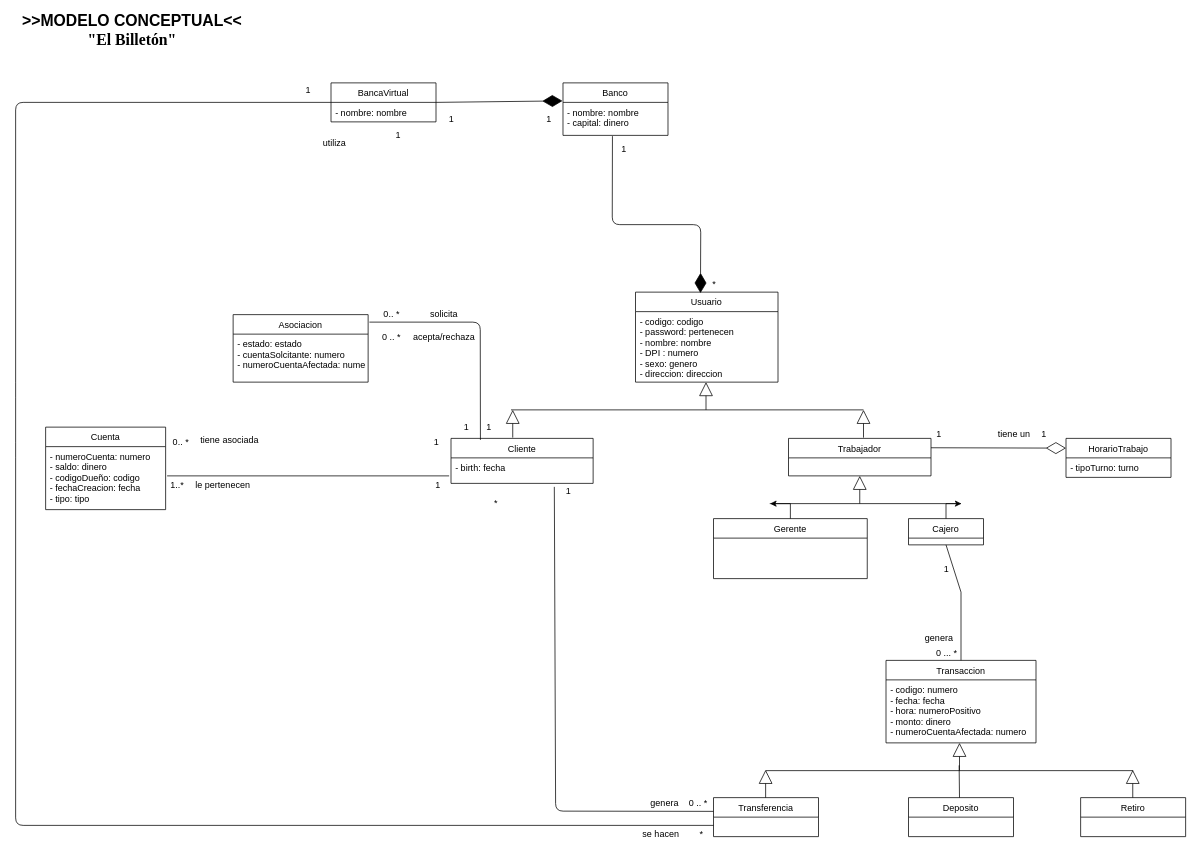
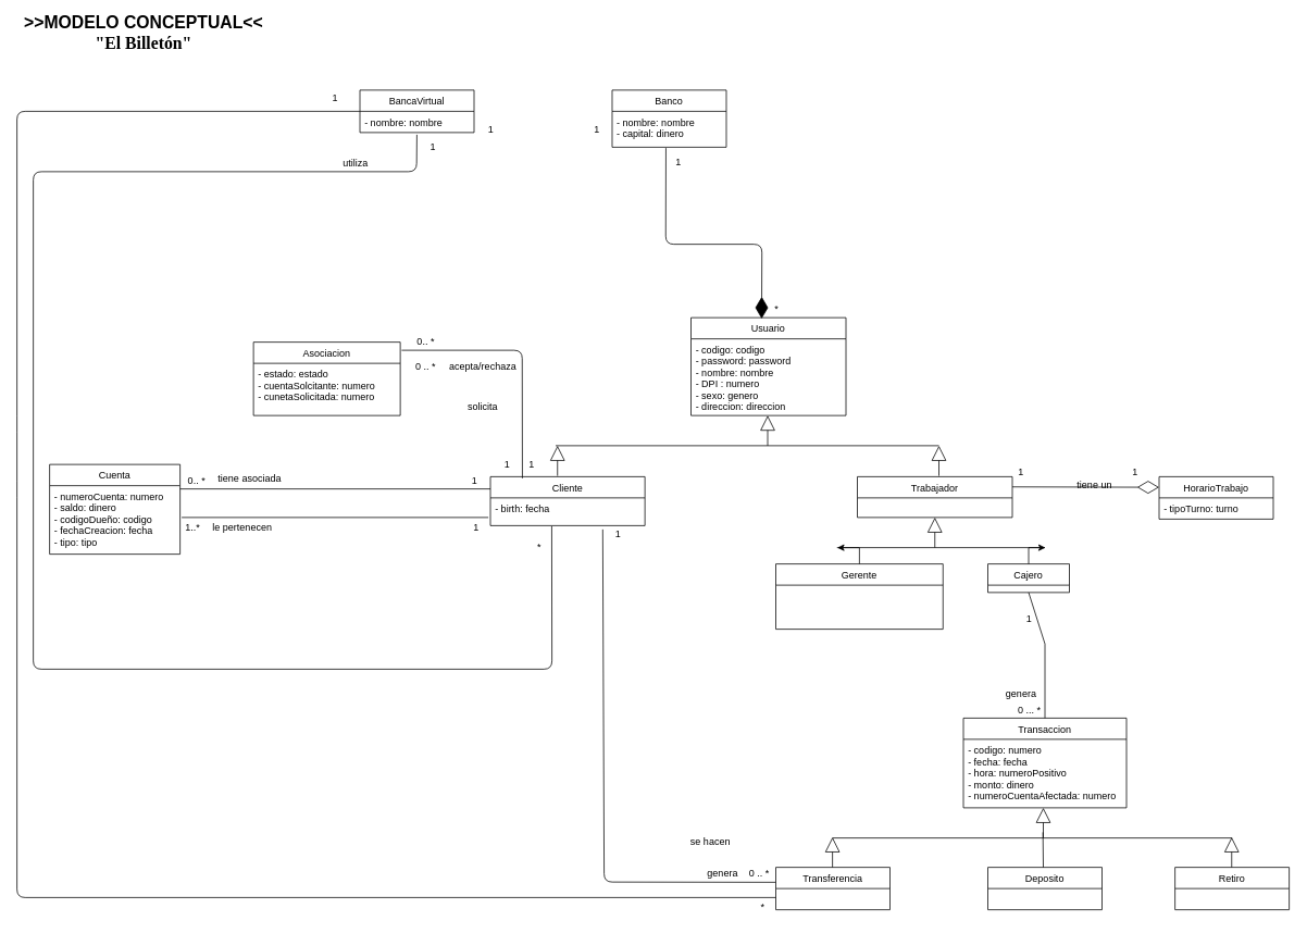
- <mxCell id="18" value="" style="endArrow=diamondThin;endFill=1;endSize=24;html=1;entryX=-0.005;entryY=-0.045;entryDx=0;entryDy=0;entryPerimeter=0;exitX=1;exitY=0.5;exitDx=0;exitDy=0;" edge="1" parent="1" source="55" target="54"><mxGeometry width="160" relative="1" as="geometry"><mxPoint x="532.5" y="134.33" as="sourcePoint" /><mxPoint x="692.5" y="134.33" as="targetPoint" /></mxGeometry></mxCell>
- <mxCell id="81" value="utiliza" style="text;html=1;align=center;verticalAlign=middle;resizable=0;points=[];autosize=1;" vertex="1" parent="1"><mxGeometry x="420" y="180" width="50" height="20" as="geometry" /></mxCell>
+ <mxCell id="81" value="utiliza" style="text;html=1;align=center;verticalAlign=middle;resizable=0;points=[];autosize=1;" vertex="1" parent="1"><mxGeometry x="410" y="190" width="50" height="20" as="geometry" /></mxCell>
- <mxCell id="42" value="solicita" style="text;html=1;align=center;verticalAlign=middle;resizable=0;points=[];autosize=1;" vertex="1" parent="1"><mxGeometry x="565.5" y="409" width="50" height="20" as="geometry" /></mxCell>
+ <mxCell id="42" value="solicita" style="text;html=1;align=center;verticalAlign=middle;resizable=0;points=[];autosize=1;" vertex="1" parent="1"><mxGeometry x="565.5" y="489" width="50" height="20" as="geometry" /></mxCell>
- <mxCell id="52" value="- codigo: codigo&#10;- password: pertenecen&#10;- nombre: nombre&#10;- DPI : numero&#10;- sexo: genero&#10;- direccion: direccion" style="text;strokeColor=none;fillColor=none;align=left;verticalAlign=top;spacingLeft=4;spacingRight=4;overflow=hidden;rotatable=0;points=[[0,0.5],[1,0.5]];portConstraint=eastwest;" vertex="1" parent="51"><mxGeometry y="26" width="190" height="94" as="geometry" /></mxCell>
+ <mxCell id="52" value="- codigo: codigo&#10;- password: password&#10;- nombre: nombre&#10;- DPI : numero&#10;- sexo: genero&#10;- direccion: direccion" style="text;strokeColor=none;fillColor=none;align=left;verticalAlign=top;spacingLeft=4;spacingRight=4;overflow=hidden;rotatable=0;points=[[0,0.5],[1,0.5]];portConstraint=eastwest;" vertex="1" parent="51"><mxGeometry y="26" width="190" height="94" as="geometry" /></mxCell>
- <mxCell id="60" value="- estado: estado&#10;- cuentaSolcitante: numero&#10;- numeroCuentaAfectada: numero" style="text;strokeColor=none;fillColor=none;align=left;verticalAlign=top;spacingLeft=4;spacingRight=4;overflow=hidden;rotatable=0;points=[[0,0.5],[1,0.5]];portConstraint=eastwest;" vertex="1" parent="59"><mxGeometry y="26" width="180" height="64" as="geometry" /></mxCell>
+ <mxCell id="60" value="- estado: estado&#10;- cuentaSolcitante: numero&#10;- cunetaSolicitada: numero" style="text;strokeColor=none;fillColor=none;align=left;verticalAlign=top;spacingLeft=4;spacingRight=4;overflow=hidden;rotatable=0;points=[[0,0.5],[1,0.5]];portConstraint=eastwest;" vertex="1" parent="59"><mxGeometry y="26" width="180" height="64" as="geometry" /></mxCell>
- <mxCell id="34" value="tiene un" style="text;html=1;align=center;verticalAlign=middle;resizable=0;points=[];autosize=1;" vertex="1" parent="1"><mxGeometry x="1320.5" y="569" width="60" height="20" as="geometry" /></mxCell>
+ <mxCell id="34" value="tiene un" style="text;html=1;align=center;verticalAlign=middle;resizable=0;points=[];autosize=1;" vertex="1" parent="1"><mxGeometry x="1310.5" y="584" width="60" height="20" as="geometry" /></mxCell>
+ <mxCell id="19" value="" style="endArrow=none;html=1;exitX=1;exitY=0.048;exitDx=0;exitDy=0;exitPerimeter=0;entryX=0;entryY=0.25;entryDx=0;entryDy=0;" edge="1" parent="1" source="58" target="49"><mxGeometry width="50" height="50" relative="1" as="geometry"><mxPoint x="-87.5" y="613.004" as="sourcePoint" /><mxPoint x="600.5" y="614.75" as="targetPoint" /></mxGeometry></mxCell>
+ <mxCell id="78" value="" style="endArrow=none;html=1;entryX=0.499;entryY=1.103;entryDx=0;entryDy=0;entryPerimeter=0;exitX=0.397;exitY=1.02;exitDx=0;exitDy=0;exitPerimeter=0;" edge="1" parent="1" source="50" target="56"><mxGeometry width="50" height="50" relative="1" as="geometry"><mxPoint x="40" y="210" as="sourcePoint" /><mxPoint x="500.5" y="189" as="targetPoint" /><Array as="points"><mxPoint x="676" y="820" /><mxPoint x="40" y="820" /><mxPoint x="40" y="210" /><mxPoint x="510" y="210" /></Array></mxGeometry></mxCell>
- <mxCell id="77" value="se hacen" style="text;html=1;align=center;verticalAlign=middle;resizable=0;points=[];autosize=1;" vertex="1" parent="1"><mxGeometry x="850" y="1102" width="60" height="20" as="geometry" /></mxCell>
+ <mxCell id="77" value="se hacen" style="text;html=1;align=center;verticalAlign=middle;resizable=0;points=[];autosize=1;" vertex="1" parent="1"><mxGeometry x="840" y="1022" width="60" height="20" as="geometry" /></mxCell>
